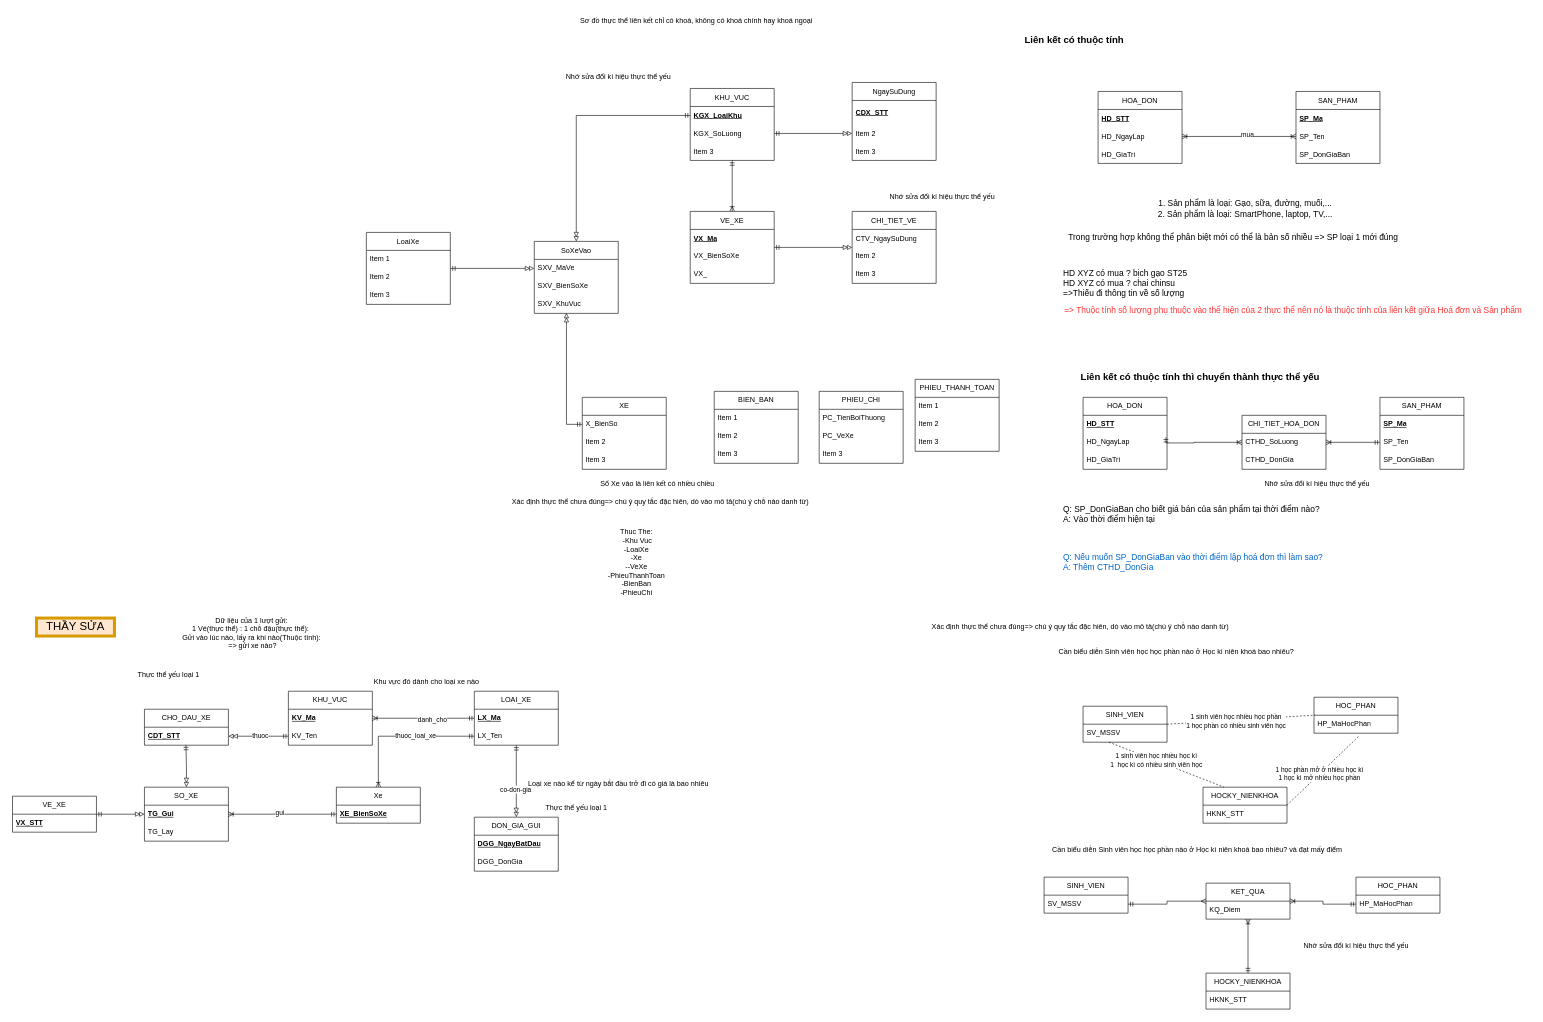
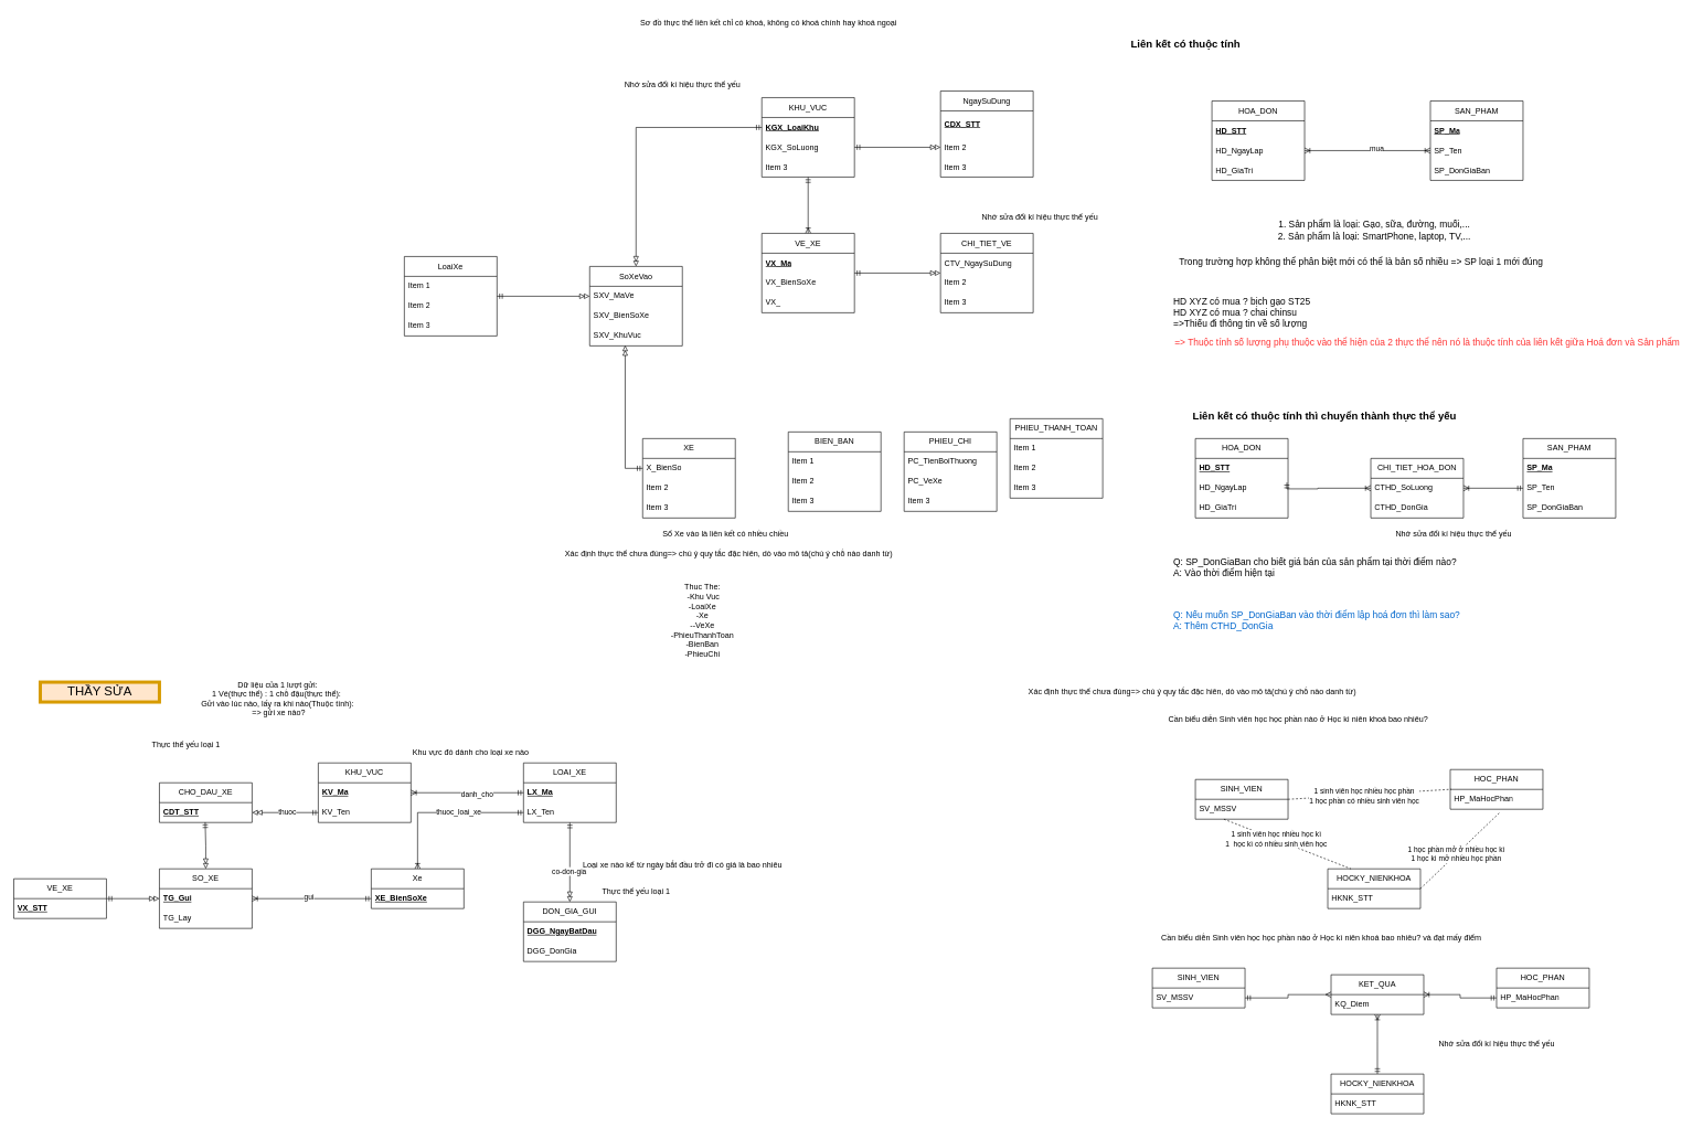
- <mxCell id="113" value="&lt;font style=&quot;font-size: 19px;&quot;&gt;THẦY SỬA&lt;/font&gt;" style="text;html=1;align=center;verticalAlign=middle;whiteSpace=wrap;rounded=0;strokeWidth=5;fillColor=#ffe6cc;strokeColor=#d79b00;" vertex="1" parent="1"><mxGeometry x="60" y="1030" width="130" height="30" as="geometry" /></mxCell>
+ <mxCell id="113" value="&lt;font style=&quot;font-size: 19px;&quot;&gt;THẦY SỬA&lt;/font&gt;" style="text;html=1;align=center;verticalAlign=middle;whiteSpace=wrap;rounded=0;strokeWidth=5;fillColor=#ffe6cc;strokeColor=#d79b00;" vertex="1" parent="1"><mxGeometry x="60" y="1030" width="180" height="30" as="geometry" /></mxCell>
